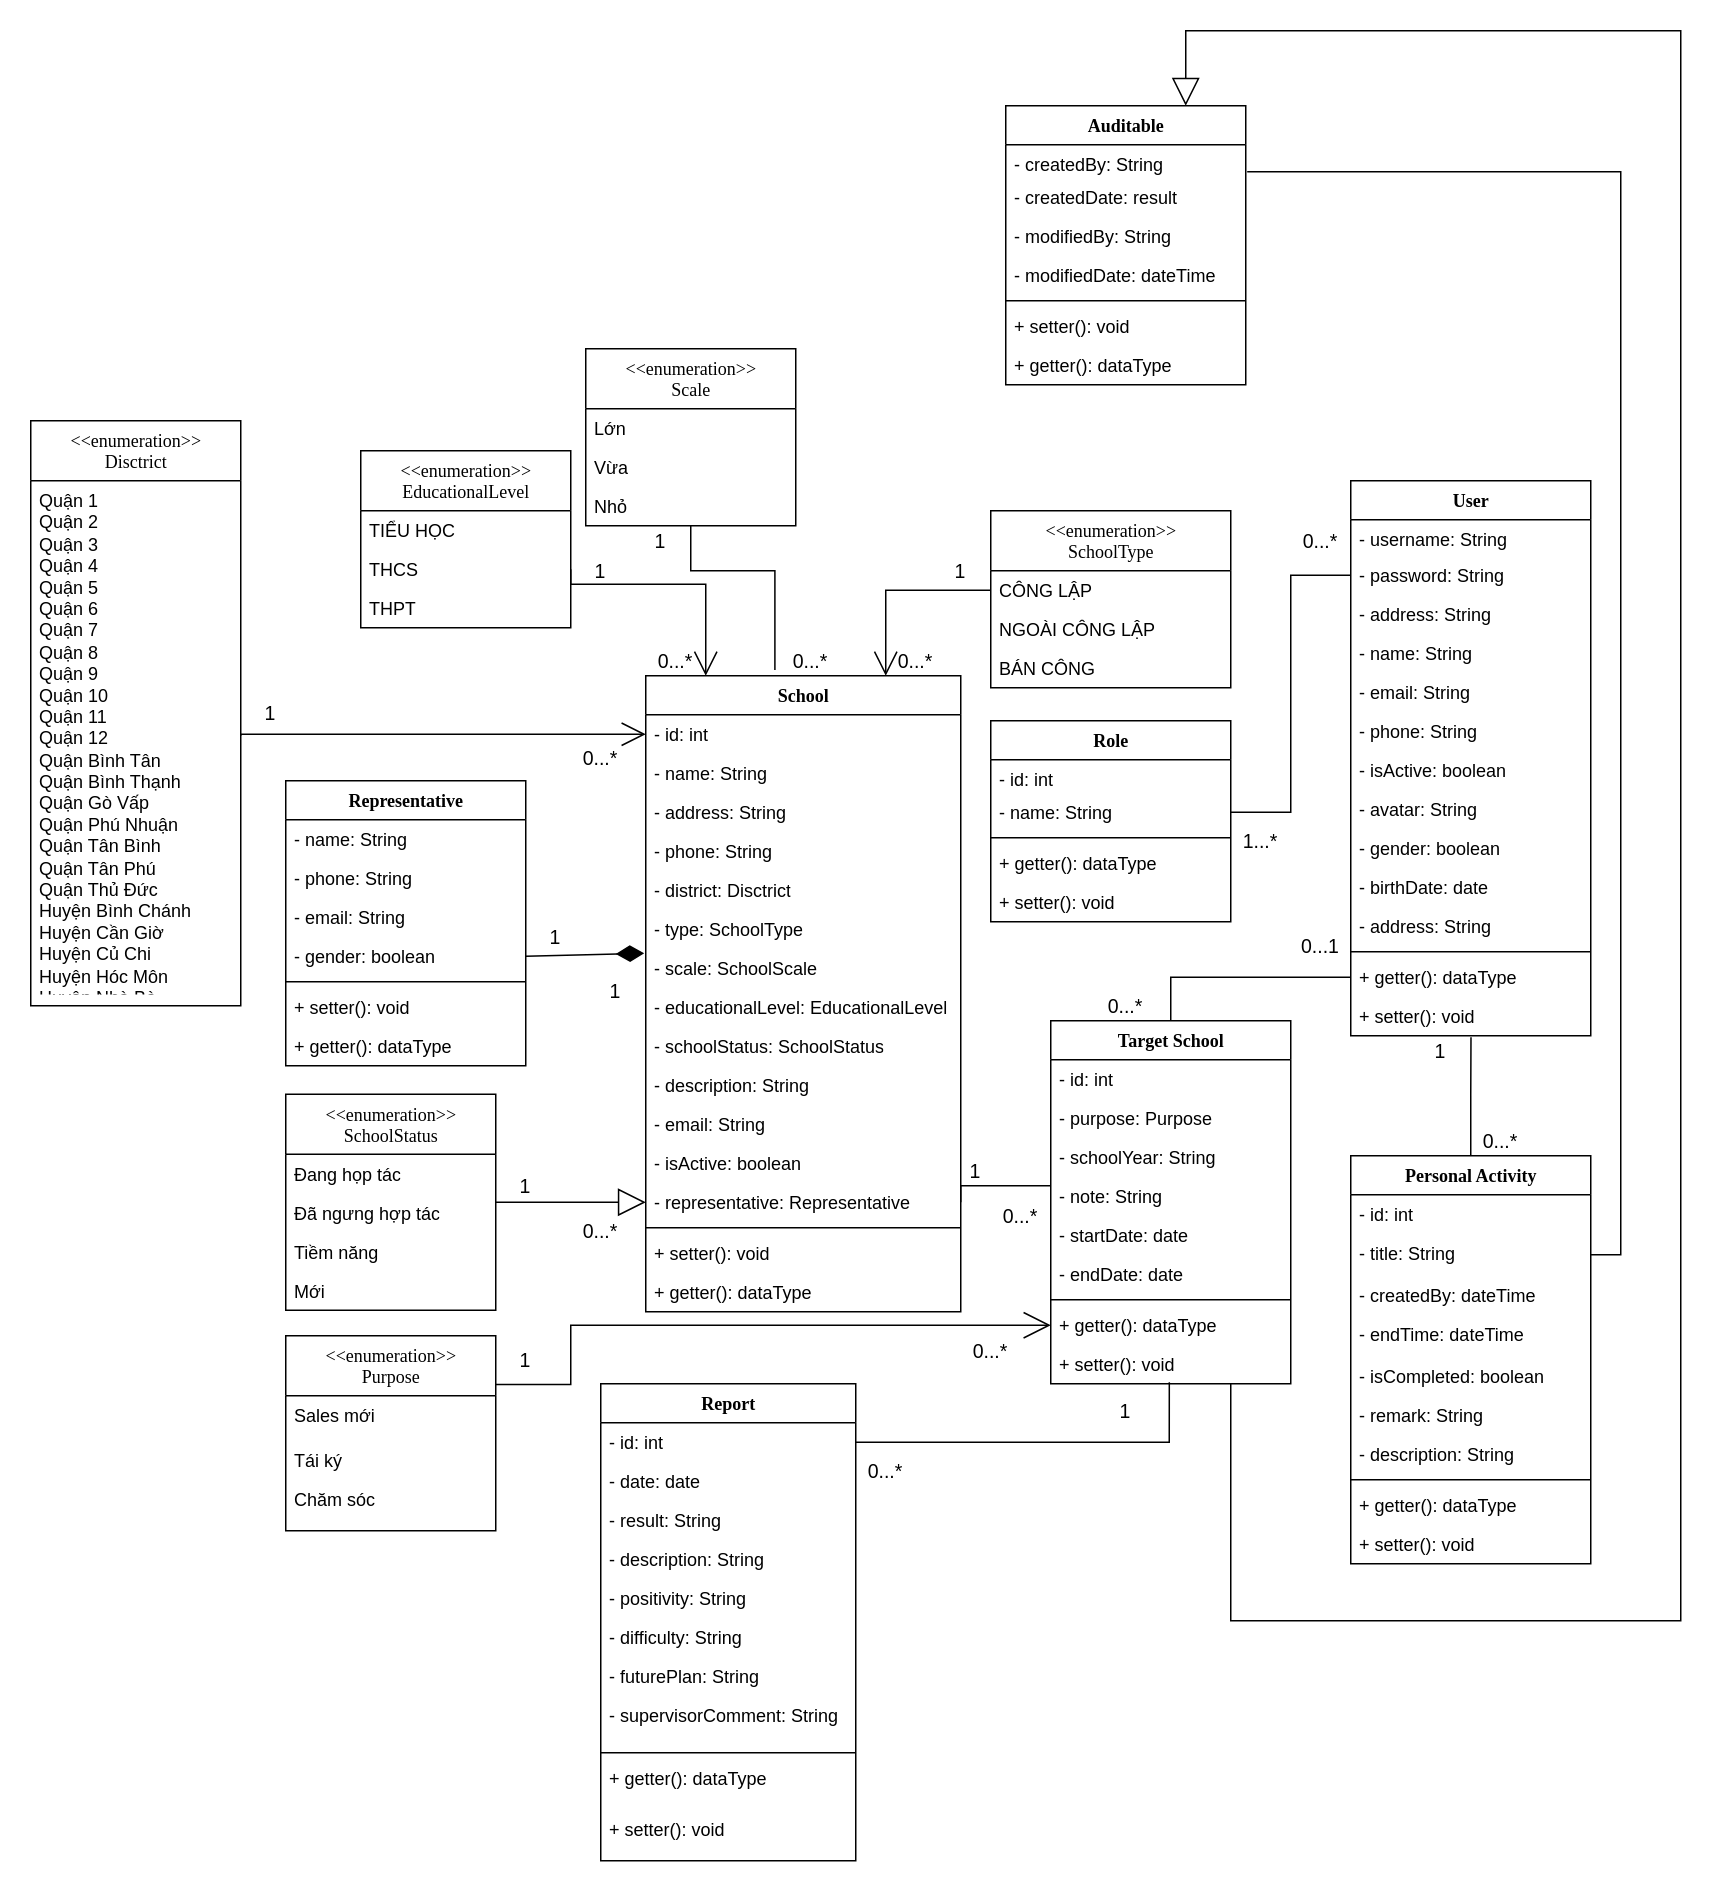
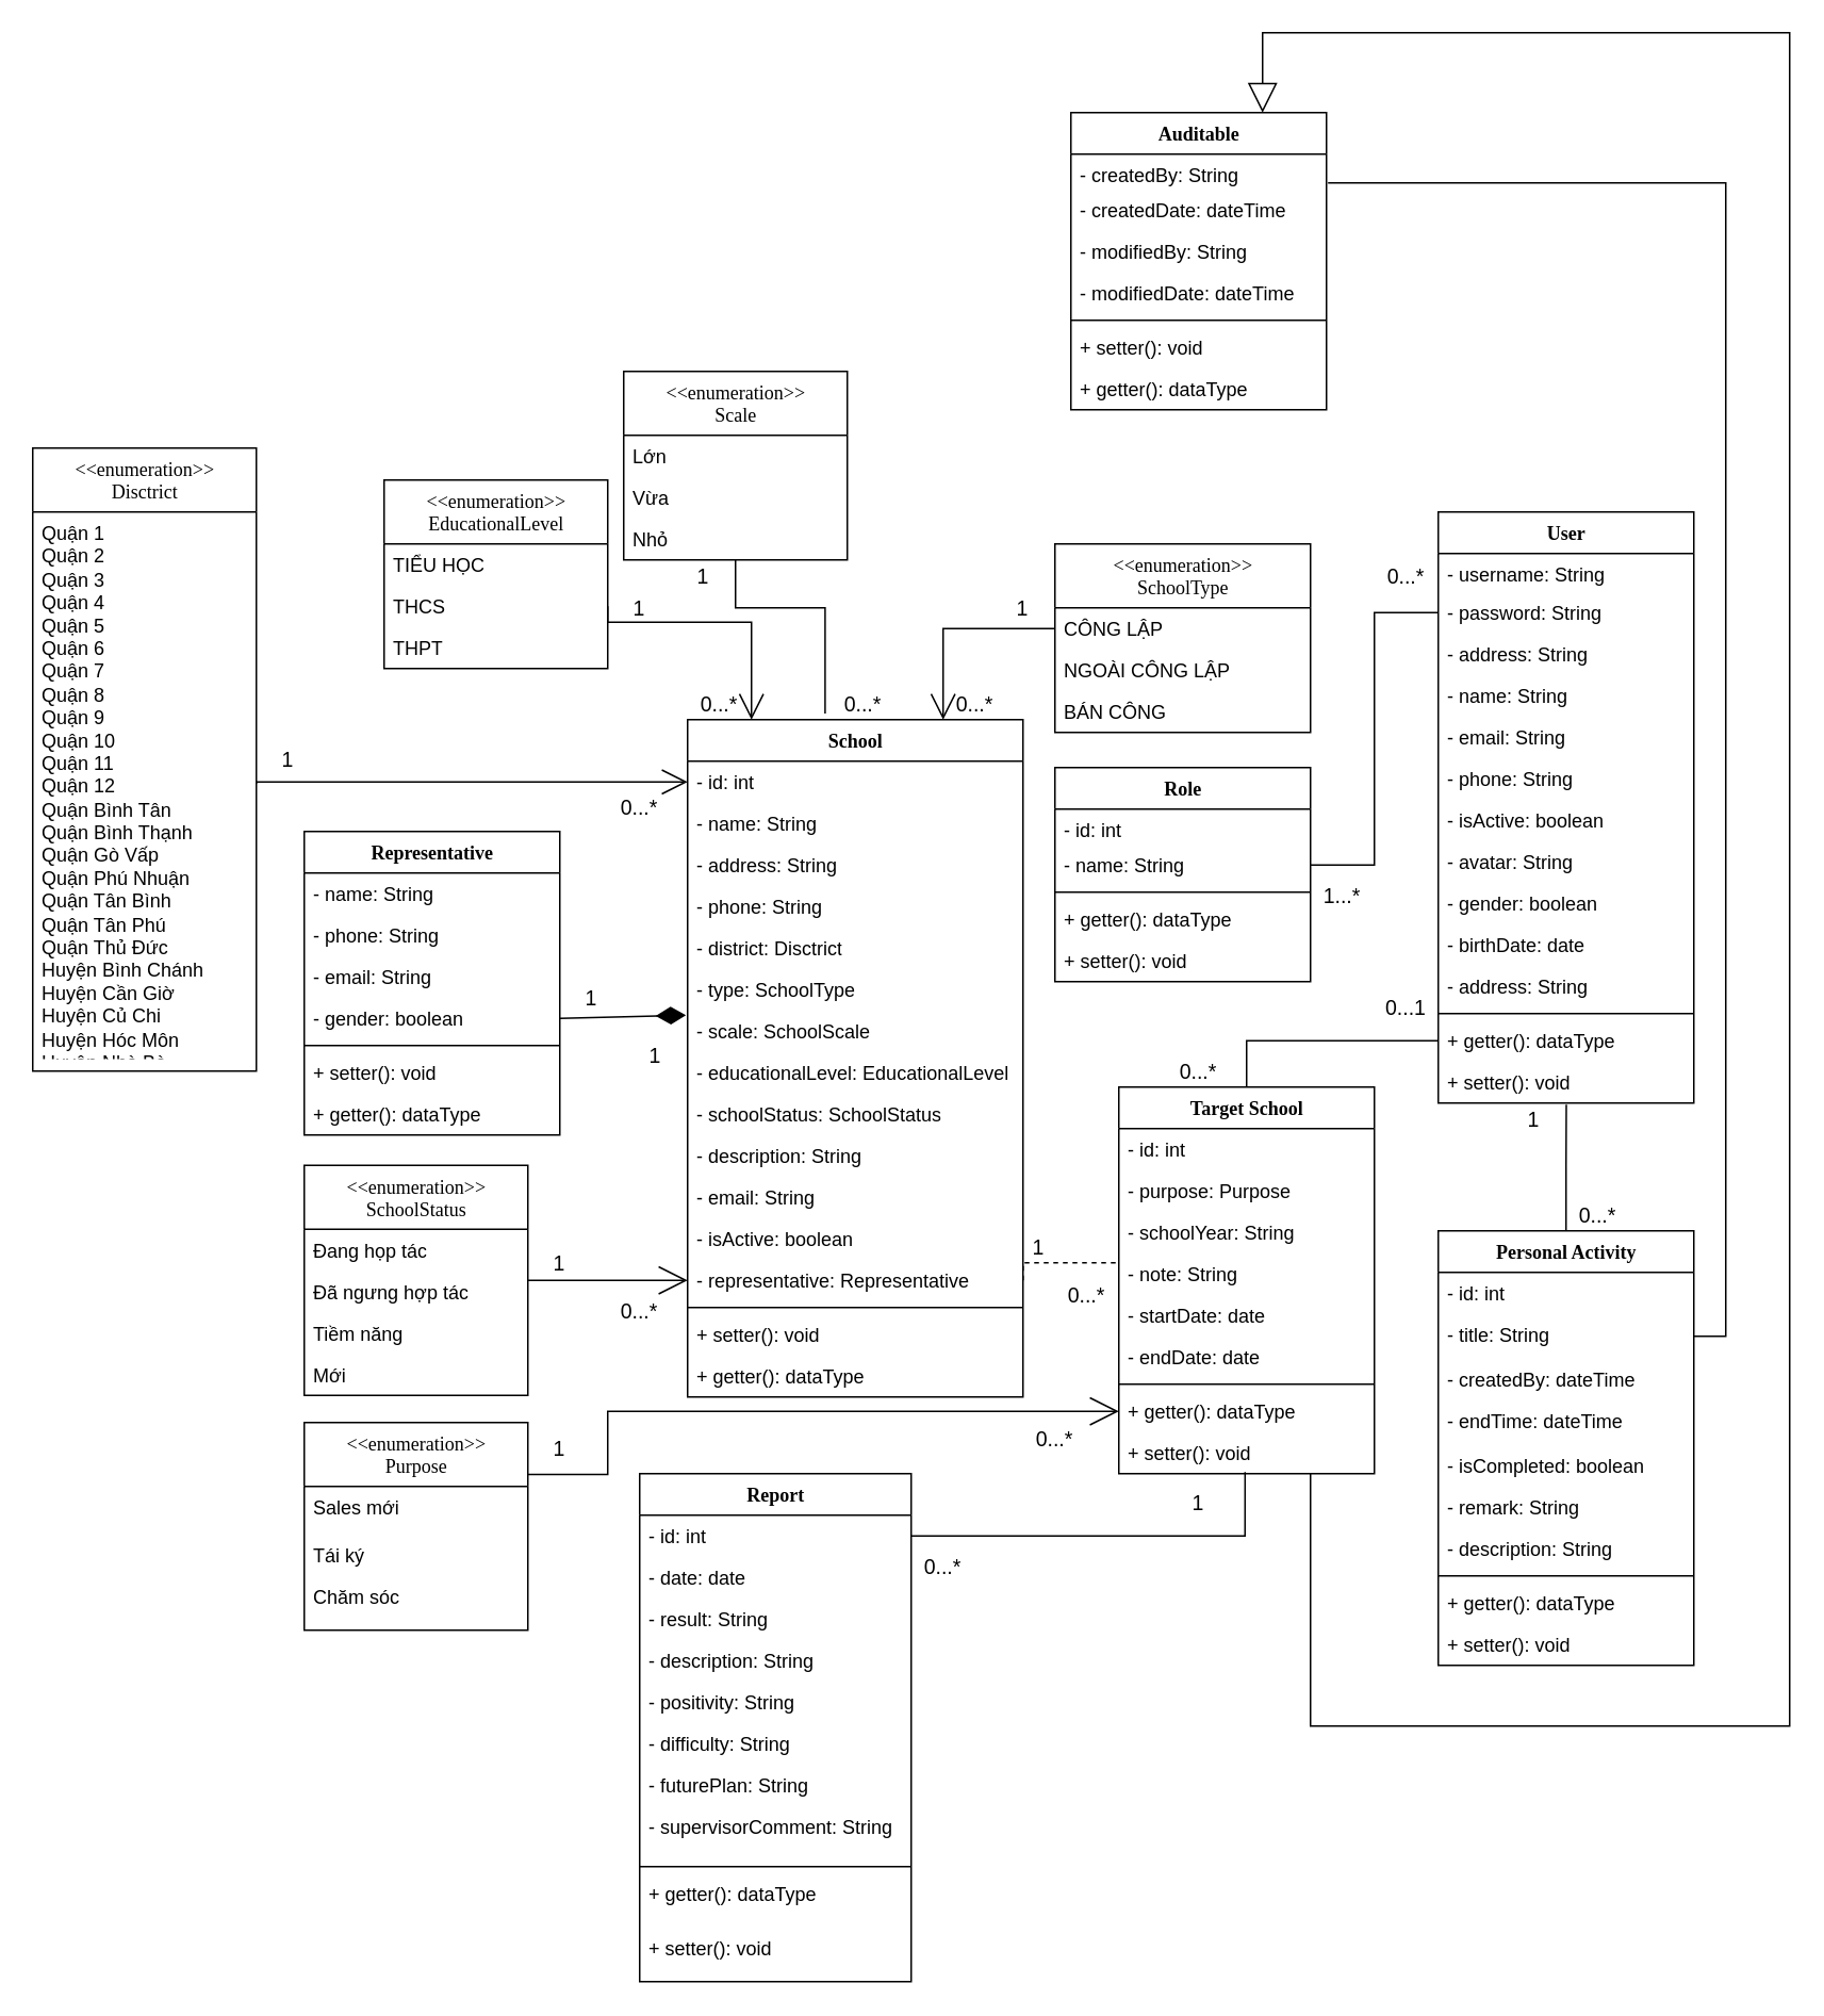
- <mxCell id="135" value="- createdDate: result" style="text;html=1;strokeColor=none;fillColor=none;align=left;verticalAlign=top;spacingLeft=4;spacingRight=4;whiteSpace=wrap;overflow=hidden;rotatable=0;points=[[0,0.5],[1,0.5]];portConstraint=eastwest;" vertex="1" parent="133"><mxGeometry y="48" width="160" height="26" as="geometry" /></mxCell>
+ <mxCell id="135" value="- createdDate: dateTime" style="text;html=1;strokeColor=none;fillColor=none;align=left;verticalAlign=top;spacingLeft=4;spacingRight=4;whiteSpace=wrap;overflow=hidden;rotatable=0;points=[[0,0.5],[1,0.5]];portConstraint=eastwest;" vertex="1" parent="133"><mxGeometry y="48" width="160" height="26" as="geometry" /></mxCell>
- <mxCell id="108" style="edgeStyle=orthogonalEdgeStyle;rounded=0;orthogonalLoop=1;jettySize=auto;html=1;exitX=1;exitY=0.5;exitDx=0;exitDy=0;startArrow=none;startFill=0;endArrow=none;endFill=0;endSize=14;" edge="1" parent="1" source="84" target="40"><mxGeometry relative="1" as="geometry"><Array as="points"><mxPoint x="640" y="790" /></Array></mxGeometry></mxCell>
+ <mxCell id="108" style="edgeStyle=orthogonalEdgeStyle;rounded=0;orthogonalLoop=1;jettySize=auto;html=1;exitX=1;exitY=0.5;exitDx=0;exitDy=0;startArrow=none;startFill=0;endArrow=none;endFill=0;endSize=14;dashed=1;" edge="1" parent="1" source="84" target="40"><mxGeometry relative="1" as="geometry"><Array as="points"><mxPoint x="640" y="790" /></Array></mxGeometry></mxCell>
- <mxCell id="93" style="edgeStyle=orthogonalEdgeStyle;rounded=0;orthogonalLoop=1;jettySize=auto;html=1;entryX=0;entryY=0.5;entryDx=0;entryDy=0;startArrow=none;startFill=0;startSize=16;endArrow=block;endFill=0;endSize=16;" edge="1" parent="1" source="94" target="84"><mxGeometry relative="1" as="geometry" /></mxCell>
+ <mxCell id="93" style="edgeStyle=orthogonalEdgeStyle;rounded=0;orthogonalLoop=1;jettySize=auto;html=1;entryX=0;entryY=0.5;entryDx=0;entryDy=0;startArrow=none;startFill=0;startSize=16;endArrow=open;endFill=0;endSize=16;" edge="1" parent="1" source="94" target="84"><mxGeometry relative="1" as="geometry" /></mxCell>
